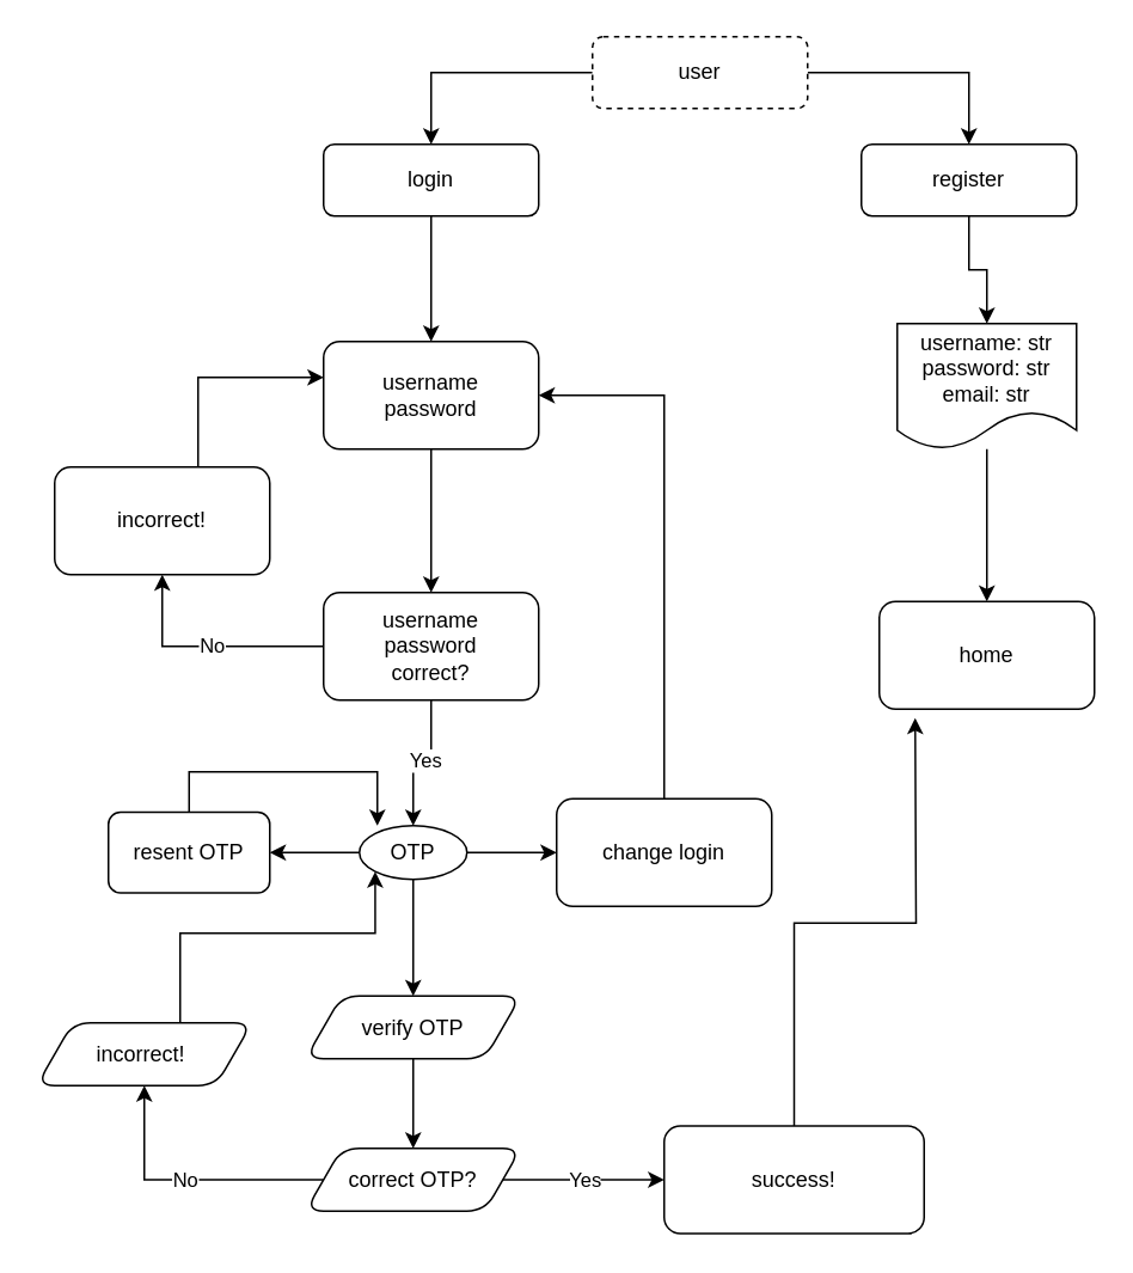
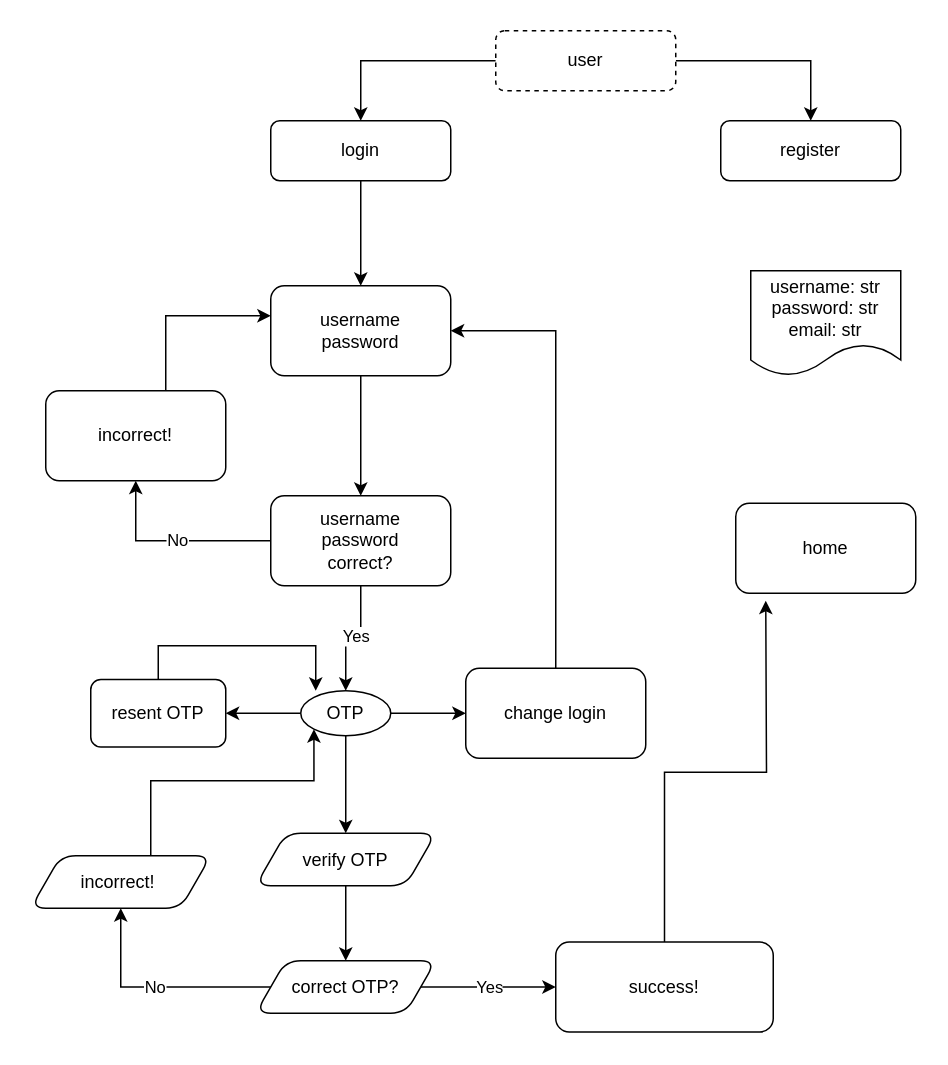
- <mxCell id="5" value="" style="edgeStyle=orthogonalEdgeStyle;rounded=0;orthogonalLoop=1;jettySize=auto;html=1;" edge="1" parent="1" source="6" target="10"><mxGeometry relative="1" as="geometry" /></mxCell>
- <mxCell id="9" value="" style="edgeStyle=orthogonalEdgeStyle;rounded=0;orthogonalLoop=1;jettySize=auto;html=1;" edge="1" parent="1" source="10" target="11"><mxGeometry relative="1" as="geometry" /></mxCell>
